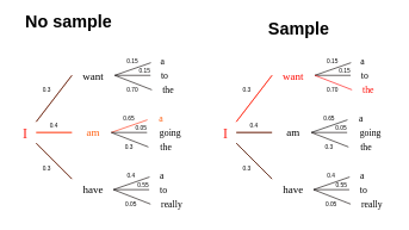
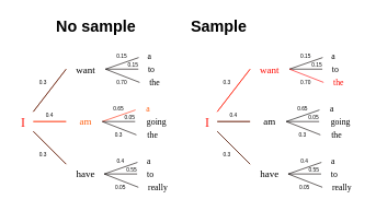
- <mxCell id="82" value="&lt;h1&gt;No sample&lt;/h1&gt;" style="text;html=1;strokeColor=none;fillColor=none;spacing=5;spacingTop=-20;whiteSpace=wrap;overflow=hidden;rounded=0;" parent="1" vertex="1"><mxGeometry x="30" y="10" width="140" height="40" as="geometry" /></mxCell>
+ <mxCell id="82" value="&lt;h1&gt;No sample&lt;/h1&gt;" style="text;html=1;strokeColor=none;fillColor=none;spacing=5;spacingTop=-20;whiteSpace=wrap;overflow=hidden;rounded=0;" parent="1" vertex="1"><mxGeometry x="80" y="20" width="140" height="40" as="geometry" /></mxCell>
- <mxCell id="83" value="&lt;h1&gt;Sample&lt;/h1&gt;" style="text;html=1;strokeColor=none;fillColor=none;spacing=5;spacingTop=-20;whiteSpace=wrap;overflow=hidden;rounded=0;" parent="1" vertex="1"><mxGeometry x="370" y="20" width="140" height="40" as="geometry" /></mxCell>
+ <mxCell id="83" value="&lt;h1&gt;Sample&lt;/h1&gt;" style="text;html=1;strokeColor=none;fillColor=none;spacing=5;spacingTop=-20;whiteSpace=wrap;overflow=hidden;rounded=0;" parent="1" vertex="1"><mxGeometry x="285" y="20" width="140" height="40" as="geometry" /></mxCell>
